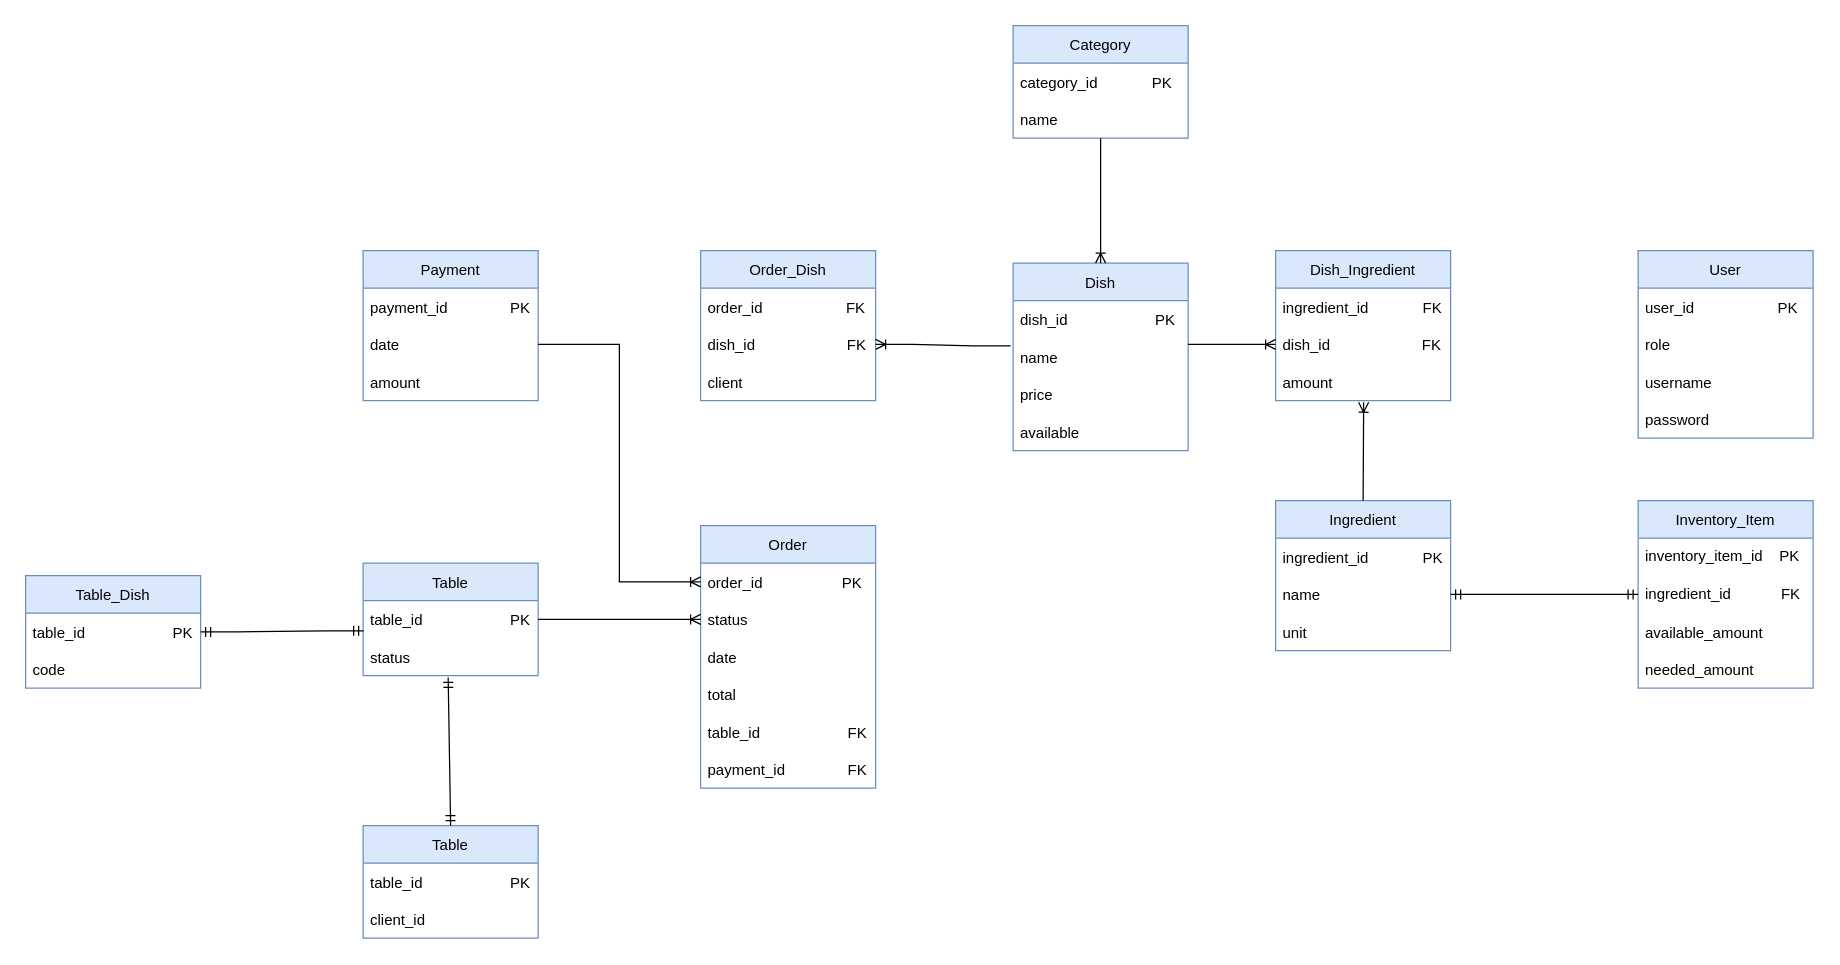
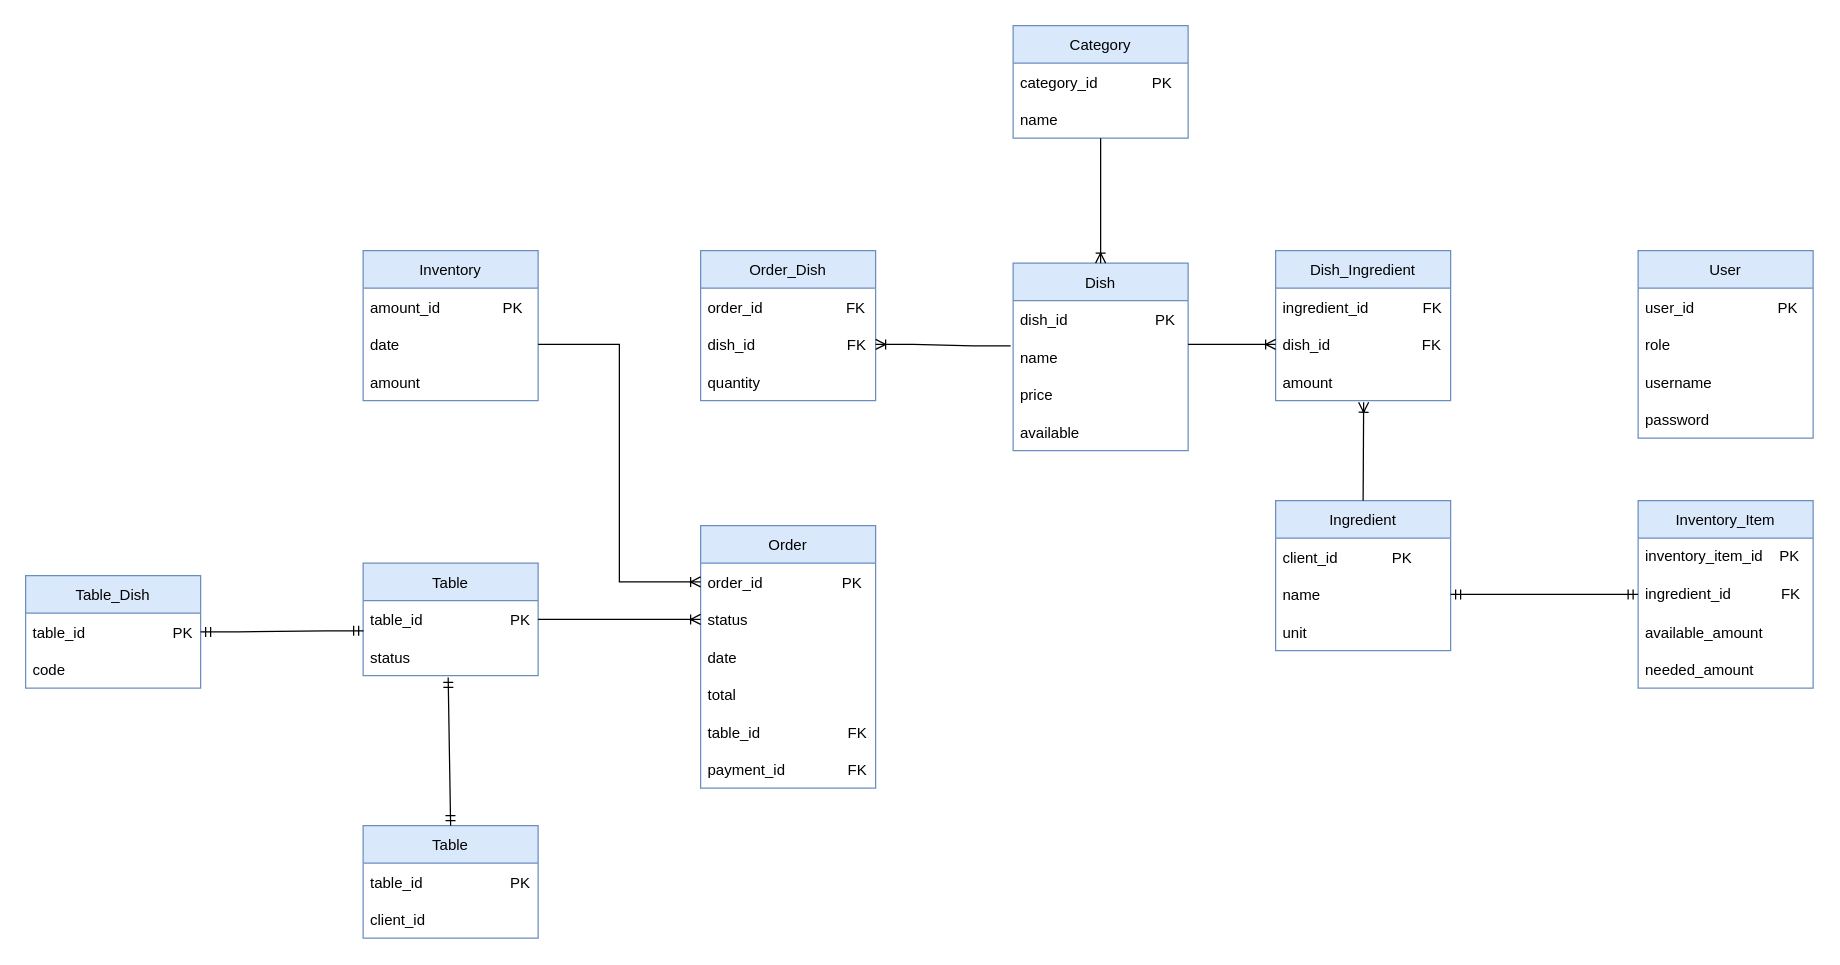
- <mxCell id="33" value="Payment" style="swimlane;fontStyle=0;childLayout=stackLayout;horizontal=1;startSize=30;horizontalStack=0;resizeParent=1;resizeParentMax=0;resizeLast=0;collapsible=1;marginBottom=0;fillColor=#dae8fc;strokeColor=#6c8ebf;" parent="1" vertex="1"><mxGeometry x="290" y="200" width="140" height="120" as="geometry" /></mxCell>
+ <mxCell id="33" value="Inventory" style="swimlane;fontStyle=0;childLayout=stackLayout;horizontal=1;startSize=30;horizontalStack=0;resizeParent=1;resizeParentMax=0;resizeLast=0;collapsible=1;marginBottom=0;fillColor=#dae8fc;strokeColor=#6c8ebf;" parent="1" vertex="1"><mxGeometry x="290" y="200" width="140" height="120" as="geometry" /></mxCell>
- <mxCell id="34" value="payment_id               PK" style="text;strokeColor=none;fillColor=none;align=left;verticalAlign=middle;spacingLeft=4;spacingRight=4;overflow=hidden;points=[[0,0.5],[1,0.5]];portConstraint=eastwest;rotatable=0;" parent="33" vertex="1"><mxGeometry y="30" width="140" height="30" as="geometry" /></mxCell>
+ <mxCell id="34" value="amount_id               PK" style="text;strokeColor=none;fillColor=none;align=left;verticalAlign=middle;spacingLeft=4;spacingRight=4;overflow=hidden;points=[[0,0.5],[1,0.5]];portConstraint=eastwest;rotatable=0;" parent="33" vertex="1"><mxGeometry y="30" width="140" height="30" as="geometry" /></mxCell>
- <mxCell id="26" value="client" style="text;strokeColor=none;fillColor=none;align=left;verticalAlign=middle;spacingLeft=4;spacingRight=4;overflow=hidden;points=[[0,0.5],[1,0.5]];portConstraint=eastwest;rotatable=0;" parent="23" vertex="1"><mxGeometry y="90" width="140" height="30" as="geometry" /></mxCell>
+ <mxCell id="26" value="quantity" style="text;strokeColor=none;fillColor=none;align=left;verticalAlign=middle;spacingLeft=4;spacingRight=4;overflow=hidden;points=[[0,0.5],[1,0.5]];portConstraint=eastwest;rotatable=0;" parent="23" vertex="1"><mxGeometry y="90" width="140" height="30" as="geometry" /></mxCell>
- <mxCell id="15" value="ingredient_id             PK" style="text;strokeColor=none;fillColor=none;align=left;verticalAlign=middle;spacingLeft=4;spacingRight=4;overflow=hidden;points=[[0,0.5],[1,0.5]];portConstraint=eastwest;rotatable=0;" parent="14" vertex="1"><mxGeometry y="30" width="140" height="30" as="geometry" /></mxCell>
+ <mxCell id="15" value="client_id             PK" style="text;strokeColor=none;fillColor=none;align=left;verticalAlign=middle;spacingLeft=4;spacingRight=4;overflow=hidden;points=[[0,0.5],[1,0.5]];portConstraint=eastwest;rotatable=0;" parent="14" vertex="1"><mxGeometry y="30" width="140" height="30" as="geometry" /></mxCell>
